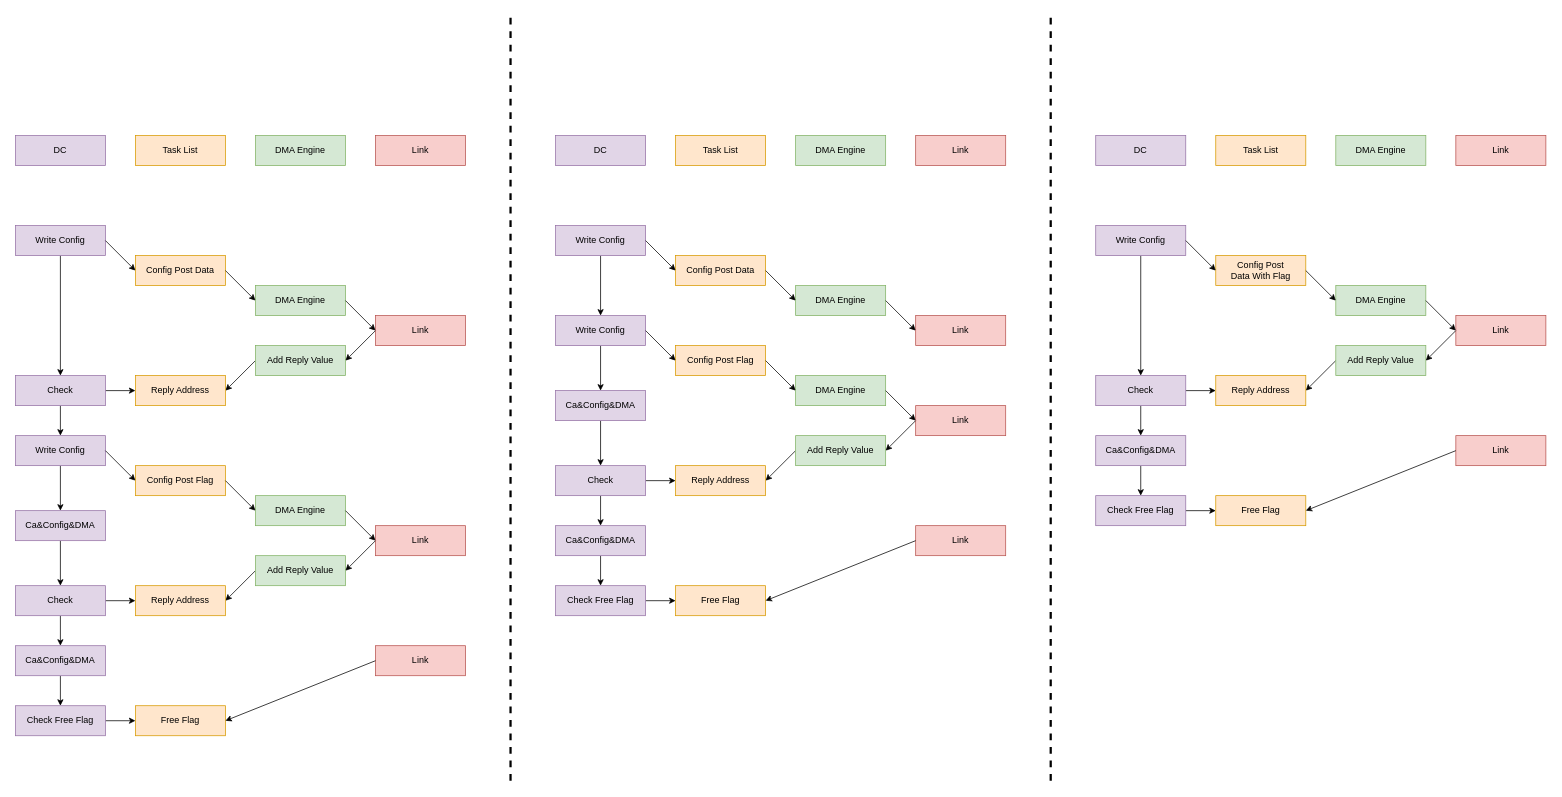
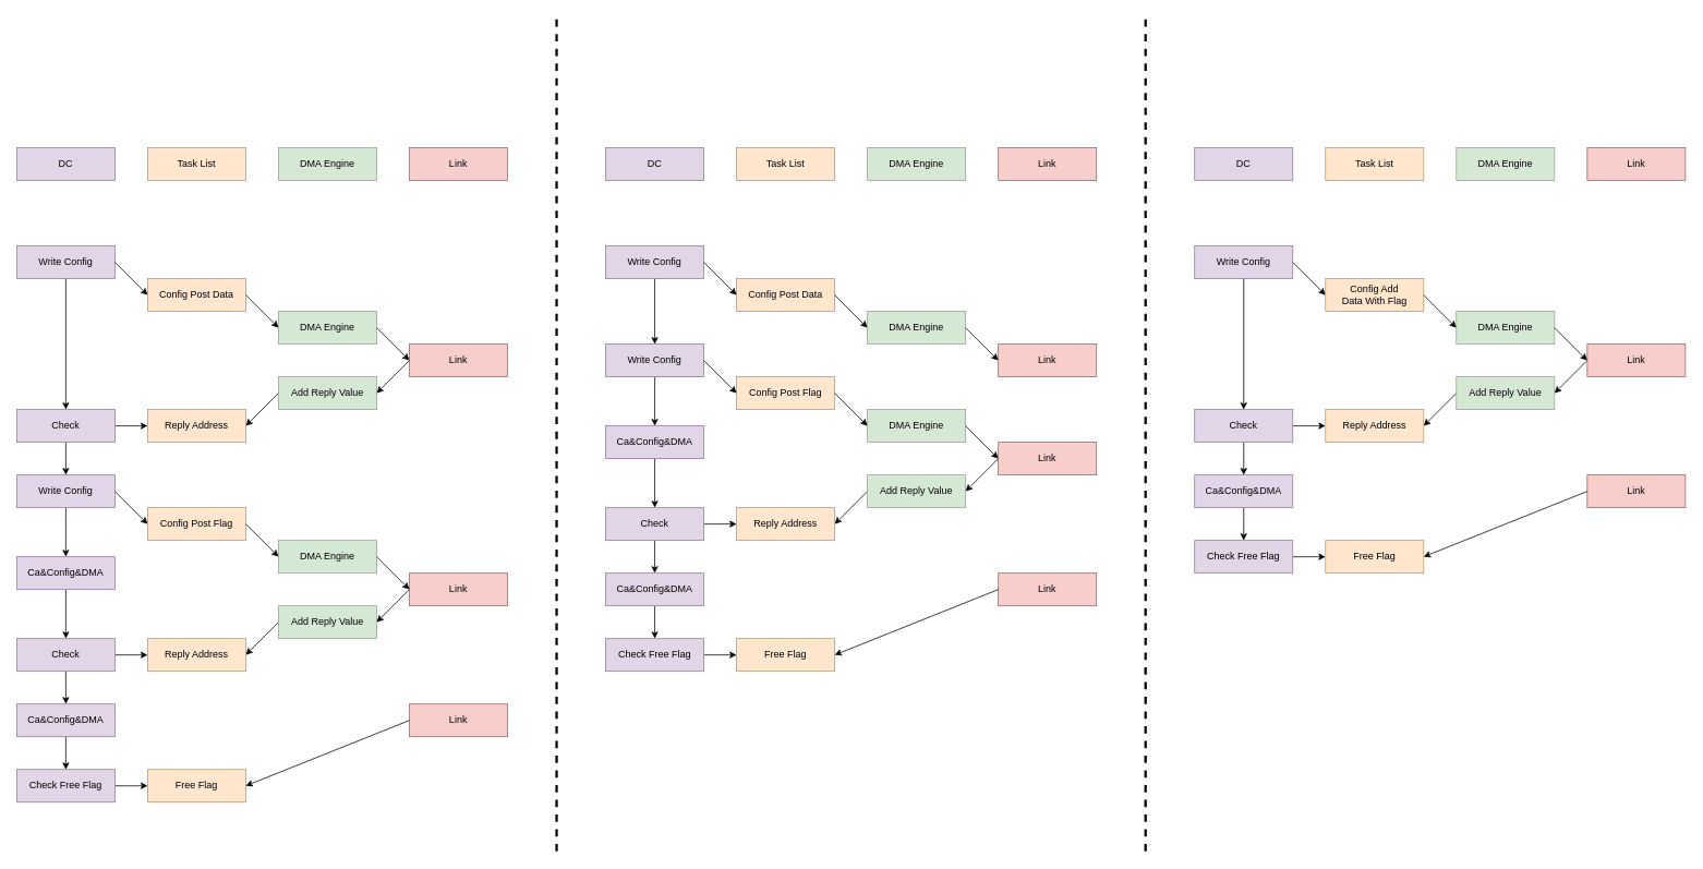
- <mxCell id="47" value="Config Post &lt;br&gt;Data With Flag" style="rounded=0;whiteSpace=wrap;html=1;fillColor=#ffe6cc;strokeColor=#d79b00;" parent="1" vertex="1"><mxGeometry x="1620" y="340" width="120" height="40" as="geometry" /></mxCell>
+ <mxCell id="47" value="Config Add &lt;br&gt;Data With Flag" style="rounded=0;whiteSpace=wrap;html=1;fillColor=#ffe6cc;strokeColor=#d79b00;" parent="1" vertex="1"><mxGeometry x="1620" y="340" width="120" height="40" as="geometry" /></mxCell>
